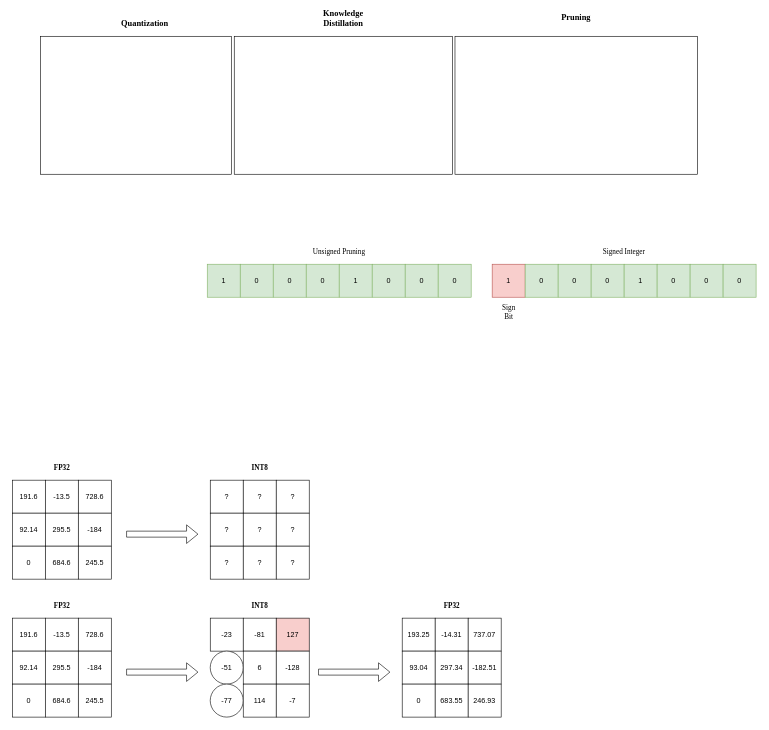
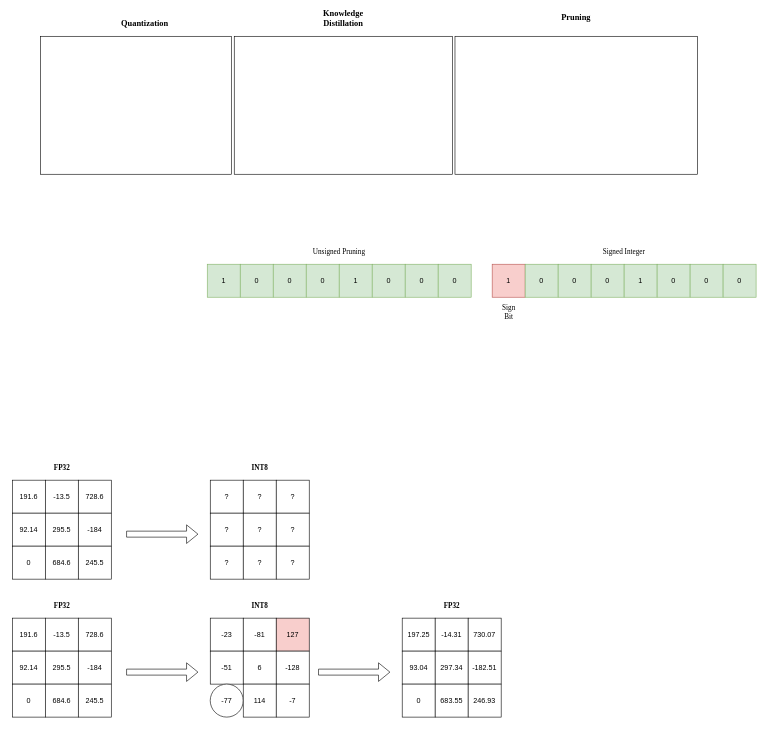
- <mxCell id="89" value="193.25" style="rounded=0;whiteSpace=wrap;html=1;strokeWidth=1;" vertex="1" parent="88"><mxGeometry width="55" height="55" as="geometry" /></mxCell>
+ <mxCell id="89" value="197.25" style="rounded=0;whiteSpace=wrap;html=1;strokeWidth=1;" vertex="1" parent="88"><mxGeometry width="55" height="55" as="geometry" /></mxCell>
- <mxCell id="91" value="737.07" style="rounded=0;whiteSpace=wrap;html=1;strokeWidth=1;" vertex="1" parent="88"><mxGeometry x="110" width="55" height="55" as="geometry" /></mxCell>
+ <mxCell id="91" value="730.07" style="rounded=0;whiteSpace=wrap;html=1;strokeWidth=1;" vertex="1" parent="88"><mxGeometry x="110" width="55" height="55" as="geometry" /></mxCell>
- <mxCell id="78" value="-51" style="ellipse;whiteSpace=wrap;html=1;strokeWidth=1;" vertex="1" parent="74"><mxGeometry y="55" width="55" height="55" as="geometry" /></mxCell>
+ <mxCell id="78" value="-51" style="rounded=0;whiteSpace=wrap;html=1;strokeWidth=1;" vertex="1" parent="74"><mxGeometry y="55" width="55" height="55" as="geometry" /></mxCell>
